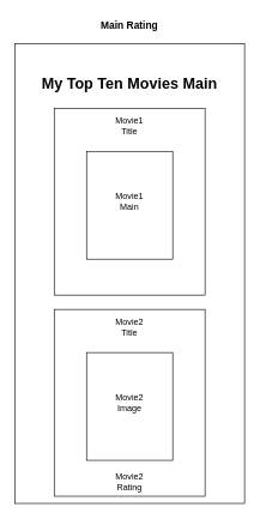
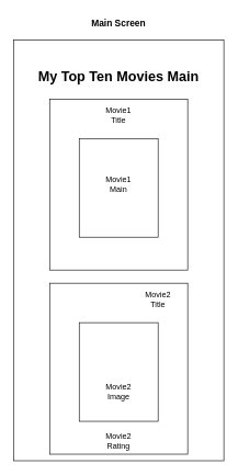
- <mxCell id="3" value="Main Rating" style="text;html=1;align=center;verticalAlign=middle;whiteSpace=wrap;rounded=0;fontStyle=1;fontSize=14;" parent="1" vertex="1"><mxGeometry x="135" y="20" width="90" height="30" as="geometry" /></mxCell>
+ <mxCell id="3" value="Main Screen" style="text;html=1;align=center;verticalAlign=middle;whiteSpace=wrap;rounded=0;fontStyle=1;fontSize=14;" parent="1" vertex="1"><mxGeometry x="135" y="20" width="90" height="30" as="geometry" /></mxCell>
- <mxCell id="10" value="Movie2 Title" style="text;html=1;align=center;verticalAlign=middle;whiteSpace=wrap;rounded=0;" vertex="1" parent="1"><mxGeometry x="150" y="440" width="60" height="30" as="geometry" /></mxCell>
+ <mxCell id="10" value="Movie2 Title" style="text;html=1;align=center;verticalAlign=middle;whiteSpace=wrap;rounded=0;" vertex="1" parent="1"><mxGeometry x="210" y="440" width="60" height="30" as="geometry" /></mxCell>
- <mxCell id="13" value="Movie2 Image" style="text;html=1;align=center;verticalAlign=middle;whiteSpace=wrap;rounded=0;" vertex="1" parent="1"><mxGeometry x="150" y="545" width="60" height="30" as="geometry" /></mxCell>
+ <mxCell id="13" value="Movie2 Image" style="text;html=1;align=center;verticalAlign=middle;whiteSpace=wrap;rounded=0;" vertex="1" parent="1"><mxGeometry x="150" y="580" width="60" height="30" as="geometry" /></mxCell>
